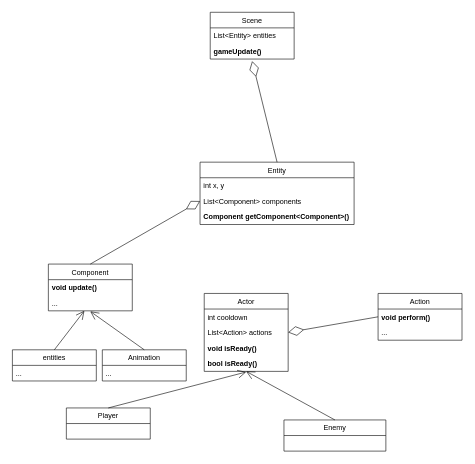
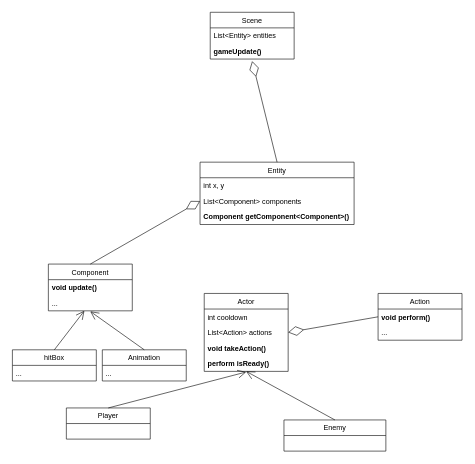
- <mxCell id="8" value="void isReady()" style="text;strokeColor=none;fillColor=none;align=left;verticalAlign=top;spacingLeft=4;spacingRight=4;overflow=hidden;rotatable=0;points=[[0,0.5],[1,0.5]];portConstraint=eastwest;fontStyle=1" vertex="1" parent="5"><mxGeometry y="78" width="140" height="26" as="geometry" /></mxCell>
+ <mxCell id="8" value="void takeAction()" style="text;strokeColor=none;fillColor=none;align=left;verticalAlign=top;spacingLeft=4;spacingRight=4;overflow=hidden;rotatable=0;points=[[0,0.5],[1,0.5]];portConstraint=eastwest;fontStyle=1" vertex="1" parent="5"><mxGeometry y="78" width="140" height="26" as="geometry" /></mxCell>
- <mxCell id="30" value="entities" style="swimlane;fontStyle=0;childLayout=stackLayout;horizontal=1;startSize=26;fillColor=none;horizontalStack=0;resizeParent=1;resizeParentMax=0;resizeLast=0;collapsible=1;marginBottom=0;" vertex="1" parent="1"><mxGeometry x="20" y="583" width="140" height="52" as="geometry" /></mxCell>
+ <mxCell id="30" value="hitBox" style="swimlane;fontStyle=0;childLayout=stackLayout;horizontal=1;startSize=26;fillColor=none;horizontalStack=0;resizeParent=1;resizeParentMax=0;resizeLast=0;collapsible=1;marginBottom=0;" vertex="1" parent="1"><mxGeometry x="20" y="583" width="140" height="52" as="geometry" /></mxCell>
- <mxCell id="9" value="bool isReady()" style="text;strokeColor=none;fillColor=none;align=left;verticalAlign=top;spacingLeft=4;spacingRight=4;overflow=hidden;rotatable=0;points=[[0,0.5],[1,0.5]];portConstraint=eastwest;fontStyle=1" vertex="1" parent="5"><mxGeometry y="104" width="140" height="26" as="geometry" /></mxCell>
+ <mxCell id="9" value="perform isReady()" style="text;strokeColor=none;fillColor=none;align=left;verticalAlign=top;spacingLeft=4;spacingRight=4;overflow=hidden;rotatable=0;points=[[0,0.5],[1,0.5]];portConstraint=eastwest;fontStyle=1" vertex="1" parent="5"><mxGeometry y="104" width="140" height="26" as="geometry" /></mxCell>
